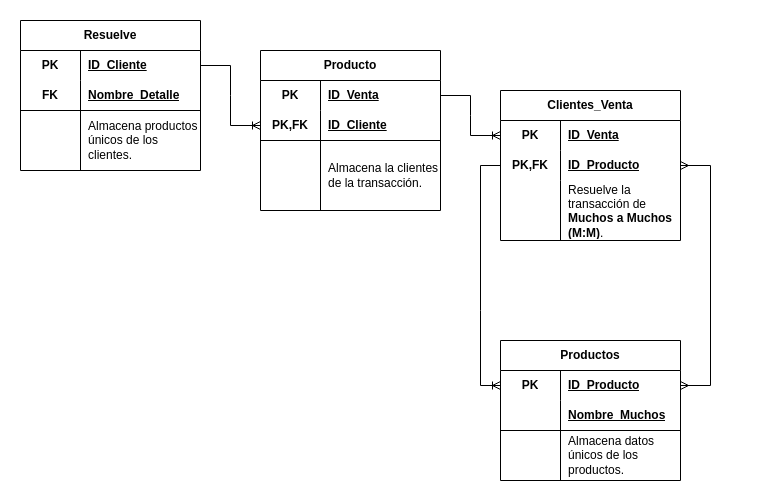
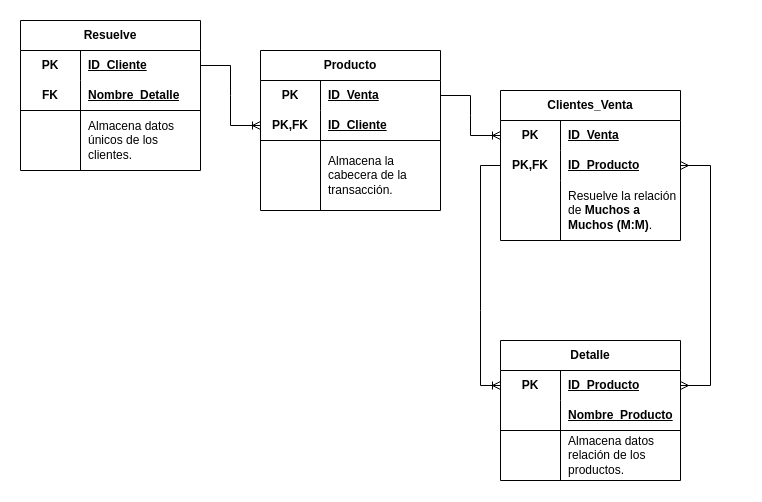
- <mxCell id="11" value="Almacena productos únicos de los clientes." style="shape=partialRectangle;connectable=0;fillColor=none;top=0;left=0;bottom=0;right=0;align=left;spacingLeft=6;overflow=hidden;html=1;whiteSpace=wrap;" vertex="1" parent="9"><mxGeometry x="60" width="120" height="60" as="geometry"><mxRectangle width="120" height="60" as="alternateBounds" /></mxGeometry></mxCell>
+ <mxCell id="11" value="Almacena datos únicos de los clientes." style="shape=partialRectangle;connectable=0;fillColor=none;top=0;left=0;bottom=0;right=0;align=left;spacingLeft=6;overflow=hidden;html=1;whiteSpace=wrap;" vertex="1" parent="9"><mxGeometry x="60" width="120" height="60" as="geometry"><mxRectangle width="120" height="60" as="alternateBounds" /></mxGeometry></mxCell>
- <mxCell id="41" value="Almacena la clientes de la transacción." style="shape=partialRectangle;connectable=0;fillColor=none;top=0;left=0;bottom=0;right=0;align=left;spacingLeft=6;overflow=hidden;html=1;whiteSpace=wrap;" vertex="1" parent="39"><mxGeometry x="60" width="120" height="70" as="geometry"><mxRectangle width="120" height="70" as="alternateBounds" /></mxGeometry></mxCell>
+ <mxCell id="41" value="Almacena la cabecera de la transacción." style="shape=partialRectangle;connectable=0;fillColor=none;top=0;left=0;bottom=0;right=0;align=left;spacingLeft=6;overflow=hidden;html=1;whiteSpace=wrap;" vertex="1" parent="39"><mxGeometry x="60" width="120" height="70" as="geometry"><mxRectangle width="120" height="70" as="alternateBounds" /></mxGeometry></mxCell>
- <mxCell id="31" value="Resuelve la transacción de &lt;b&gt;Muchos a Muchos (M:M)&lt;/b&gt;." style="shape=partialRectangle;connectable=0;fillColor=none;top=0;left=0;bottom=0;right=0;align=left;spacingLeft=6;overflow=hidden;html=1;whiteSpace=wrap;" vertex="1" parent="29"><mxGeometry x="60" width="120" height="60" as="geometry"><mxRectangle width="120" height="60" as="alternateBounds" /></mxGeometry></mxCell>
+ <mxCell id="31" value="Resuelve la relación de &lt;b&gt;Muchos a Muchos (M:M)&lt;/b&gt;." style="shape=partialRectangle;connectable=0;fillColor=none;top=0;left=0;bottom=0;right=0;align=left;spacingLeft=6;overflow=hidden;html=1;whiteSpace=wrap;" vertex="1" parent="29"><mxGeometry x="60" width="120" height="60" as="geometry"><mxRectangle width="120" height="60" as="alternateBounds" /></mxGeometry></mxCell>
- <mxCell id="12" value="Productos" style="shape=table;startSize=30;container=1;collapsible=1;childLayout=tableLayout;fixedRows=1;rowLines=0;fontStyle=1;align=center;resizeLast=1;html=1;whiteSpace=wrap;" vertex="1" parent="1"><mxGeometry x="500" y="340" width="180" height="140" as="geometry" /></mxCell>
+ <mxCell id="12" value="Detalle" style="shape=table;startSize=30;container=1;collapsible=1;childLayout=tableLayout;fixedRows=1;rowLines=0;fontStyle=1;align=center;resizeLast=1;html=1;whiteSpace=wrap;" vertex="1" parent="1"><mxGeometry x="500" y="340" width="180" height="140" as="geometry" /></mxCell>
- <mxCell id="18" value="Nombre_Muchos" style="shape=partialRectangle;connectable=0;fillColor=none;top=0;left=0;bottom=0;right=0;align=left;spacingLeft=6;fontStyle=5;overflow=hidden;html=1;whiteSpace=wrap;" vertex="1" parent="16"><mxGeometry x="60" width="120" height="30" as="geometry"><mxRectangle width="120" height="30" as="alternateBounds" /></mxGeometry></mxCell>
+ <mxCell id="18" value="Nombre_Producto" style="shape=partialRectangle;connectable=0;fillColor=none;top=0;left=0;bottom=0;right=0;align=left;spacingLeft=6;fontStyle=5;overflow=hidden;html=1;whiteSpace=wrap;" vertex="1" parent="16"><mxGeometry x="60" width="120" height="30" as="geometry"><mxRectangle width="120" height="30" as="alternateBounds" /></mxGeometry></mxCell>
- <mxCell id="21" value="Almacena datos únicos de los productos." style="shape=partialRectangle;connectable=0;fillColor=none;top=0;left=0;bottom=0;right=0;align=left;spacingLeft=6;overflow=hidden;html=1;whiteSpace=wrap;" vertex="1" parent="19"><mxGeometry x="60" width="120" height="50" as="geometry"><mxRectangle width="120" height="50" as="alternateBounds" /></mxGeometry></mxCell>
+ <mxCell id="21" value="Almacena datos relación de los productos." style="shape=partialRectangle;connectable=0;fillColor=none;top=0;left=0;bottom=0;right=0;align=left;spacingLeft=6;overflow=hidden;html=1;whiteSpace=wrap;" vertex="1" parent="19"><mxGeometry x="60" width="120" height="50" as="geometry"><mxRectangle width="120" height="50" as="alternateBounds" /></mxGeometry></mxCell>
